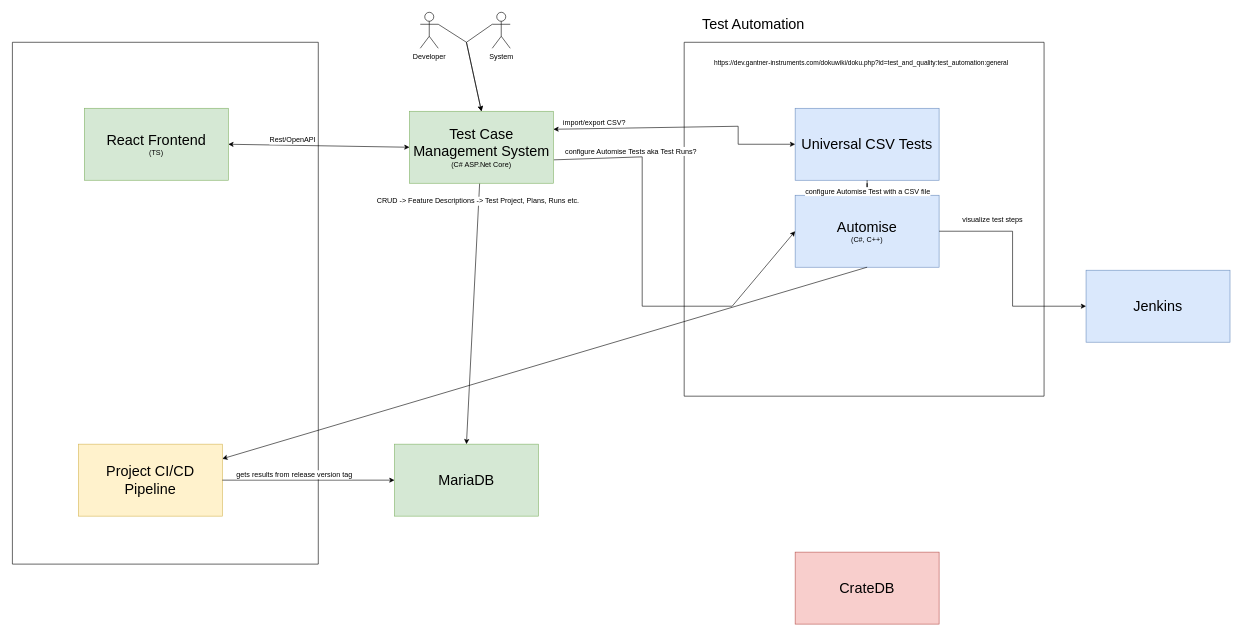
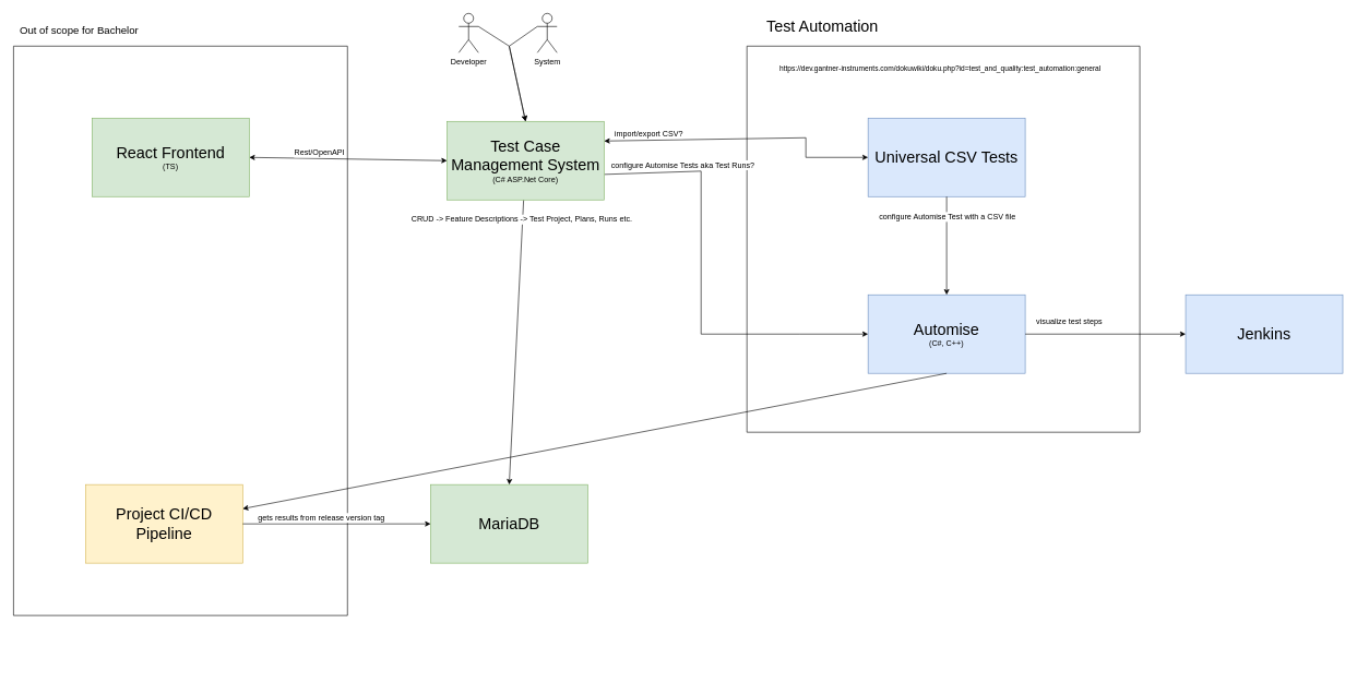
+ <mxCell id="23" value="&lt;font style=&quot;font-size: 16px;&quot;&gt;Out of scope for Bachelor&lt;/font&gt;" style="text;html=1;align=center;verticalAlign=middle;resizable=0;points=[];autosize=1;strokeColor=none;fillColor=none;fontSize=12;" vertex="1" parent="1"><mxGeometry x="20" y="30" width="200" height="30" as="geometry" /></mxCell>
- <mxCell id="5" value="&lt;font style=&quot;&quot;&gt;&lt;span style=&quot;font-size: 24px;&quot;&gt;Automise&lt;/span&gt;&lt;br&gt;&lt;font style=&quot;font-size: 12px;&quot;&gt;(C#, C++)&lt;/font&gt;&lt;br&gt;&lt;/font&gt;" style="rounded=0;whiteSpace=wrap;html=1;fillColor=#dae8fc;strokeColor=#6c8ebf;" vertex="1" parent="2"><mxGeometry x="185" y="255" width="240" height="120" as="geometry" /></mxCell>
+ <mxCell id="5" value="&lt;font style=&quot;&quot;&gt;&lt;span style=&quot;font-size: 24px;&quot;&gt;Automise&lt;/span&gt;&lt;br&gt;&lt;font style=&quot;font-size: 12px;&quot;&gt;(C#, C++)&lt;/font&gt;&lt;br&gt;&lt;/font&gt;" style="rounded=0;whiteSpace=wrap;html=1;fillColor=#dae8fc;strokeColor=#6c8ebf;" vertex="1" parent="2"><mxGeometry x="185" y="380" width="240" height="120" as="geometry" /></mxCell>
- <mxCell id="10" value="&lt;font style=&quot;font-size: 24px;&quot;&gt;CrateDB&lt;/font&gt;" style="rounded=0;whiteSpace=wrap;html=1;fillColor=#f8cecc;strokeColor=#b85450;" vertex="1" parent="1"><mxGeometry x="1325" y="920" width="240" height="120" as="geometry" /></mxCell>
